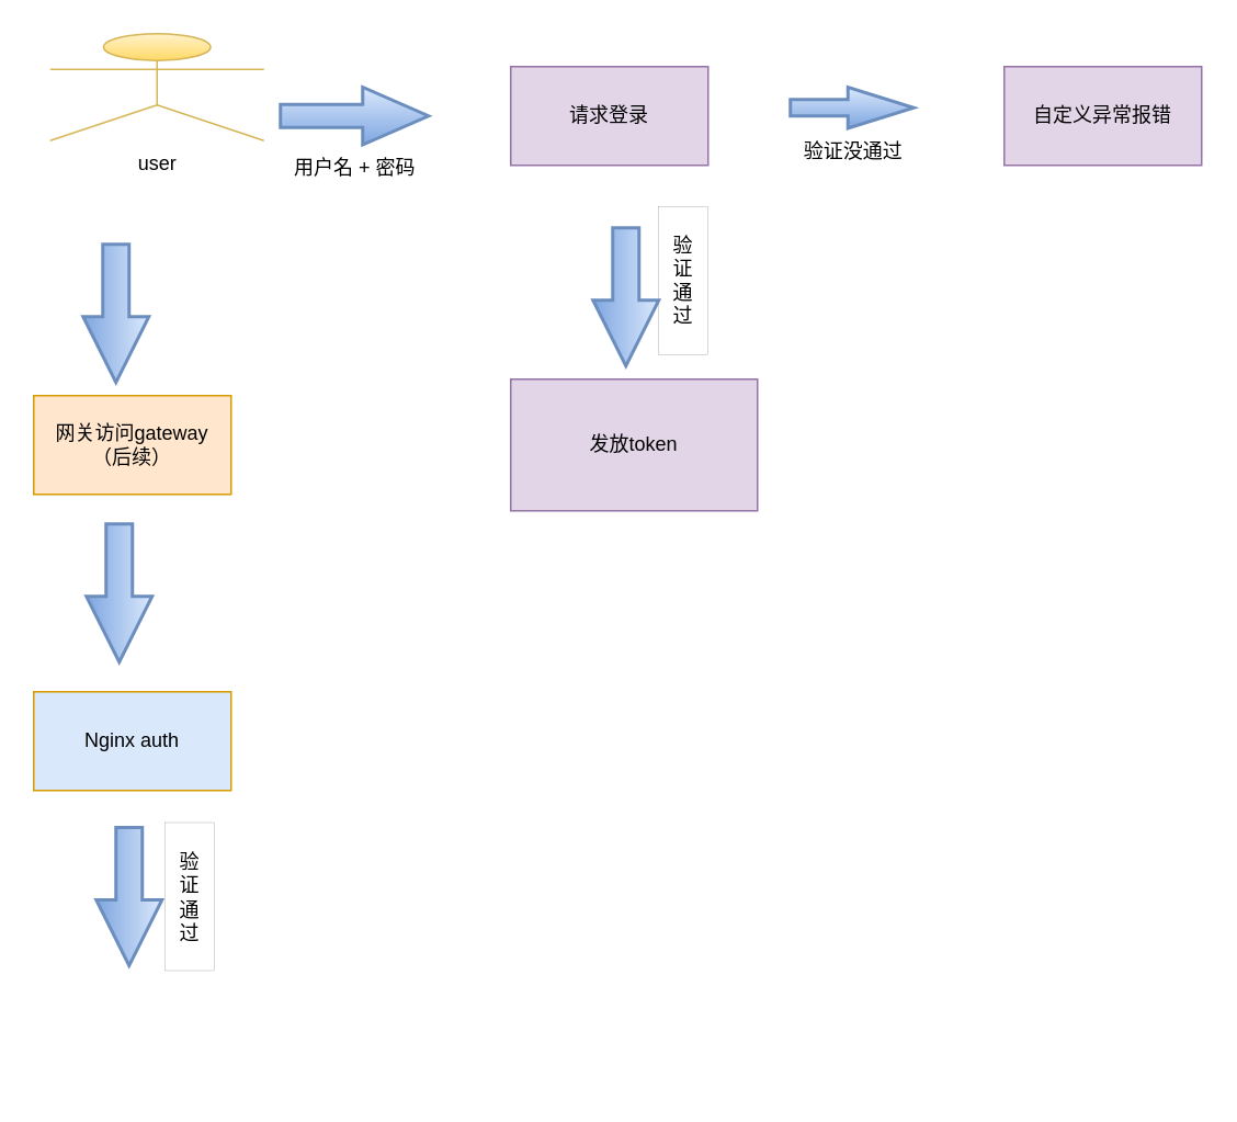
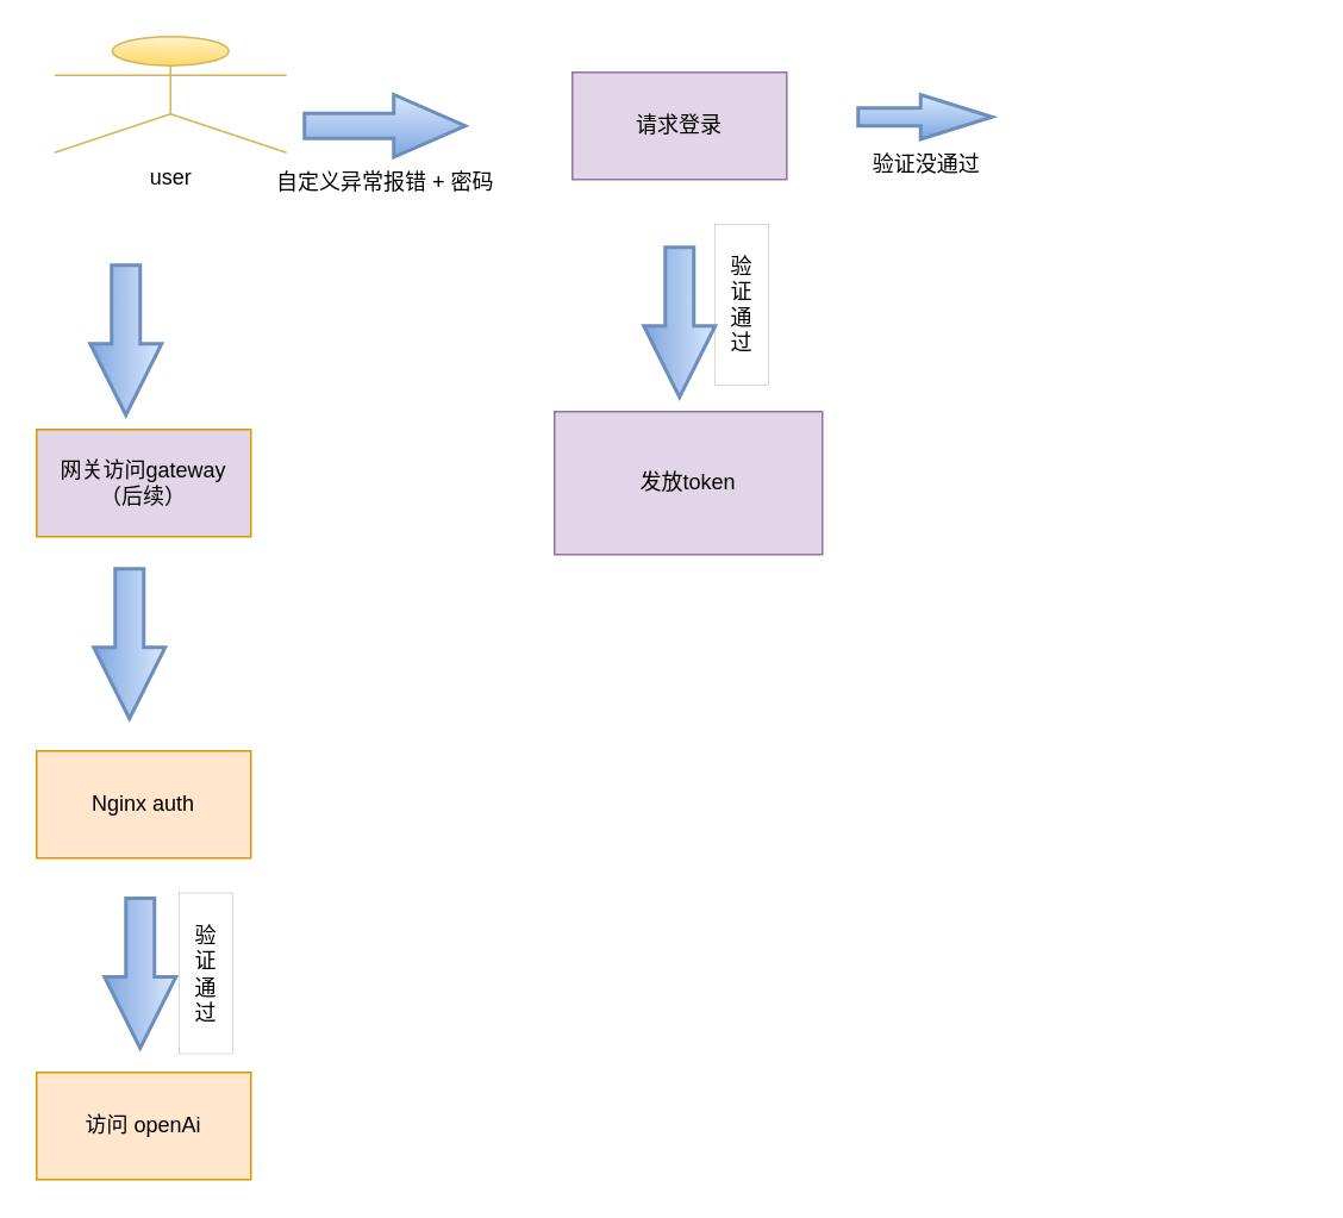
- <mxCell id="4" value="请求登录" style="rounded=0;whiteSpace=wrap;html=1;fillColor=#e1d5e7;strokeColor=#9673a6;" vertex="1" parent="1"><mxGeometry x="310" y="40" width="120" height="60" as="geometry" /></mxCell>
+ <mxCell id="4" value="请求登录" style="rounded=0;whiteSpace=wrap;html=1;fillColor=#e1d5e7;strokeColor=#9673a6;" vertex="1" parent="1"><mxGeometry x="320" y="40" width="120" height="60" as="geometry" /></mxCell>
- <mxCell id="6" value="自定义异常报错" style="rounded=0;whiteSpace=wrap;html=1;fillColor=#e1d5e7;strokeColor=#9673a6;" vertex="1" parent="1"><mxGeometry x="610" y="40" width="120" height="60" as="geometry" /></mxCell>
- <mxCell id="3" value="用户名 + 密码" style="verticalLabelPosition=bottom;verticalAlign=top;html=1;strokeWidth=2;shape=mxgraph.arrows2.arrow;dy=0.6;dx=40;notch=0;fillColor=#dae8fc;gradientColor=#7ea6e0;strokeColor=#6c8ebf;" vertex="1" parent="1"><mxGeometry x="170" y="52.5" width="90" height="35" as="geometry" /></mxCell>
+ <mxCell id="3" value="自定义异常报错 + 密码" style="verticalLabelPosition=bottom;verticalAlign=top;html=1;strokeWidth=2;shape=mxgraph.arrows2.arrow;dy=0.6;dx=40;notch=0;fillColor=#dae8fc;gradientColor=#7ea6e0;strokeColor=#6c8ebf;" vertex="1" parent="1"><mxGeometry x="170" y="52.5" width="90" height="35" as="geometry" /></mxCell>
- <mxCell id="11" value="&lt;div&gt;网关访问gateway&lt;/div&gt;（后续）" style="rounded=0;whiteSpace=wrap;html=1;fillColor=#ffe6cc;strokeColor=#d79b00;" vertex="1" parent="1"><mxGeometry x="20" y="240" width="120" height="60" as="geometry" /></mxCell>
+ <mxCell id="11" value="&lt;div&gt;网关访问gateway&lt;/div&gt;（后续）" style="rounded=0;whiteSpace=wrap;html=1;fillColor=#e1d5e7;strokeColor=#d79b00;" vertex="1" parent="1"><mxGeometry x="20" y="240" width="120" height="60" as="geometry" /></mxCell>
- <mxCell id="13" value="Nginx auth" style="rounded=0;whiteSpace=wrap;html=1;fillColor=#dae8fc;strokeColor=#d79b00;" vertex="1" parent="1"><mxGeometry x="20" y="420" width="120" height="60" as="geometry" /></mxCell>
+ <mxCell id="13" value="Nginx auth" style="rounded=0;whiteSpace=wrap;html=1;fillColor=#ffe6cc;strokeColor=#d79b00;" vertex="1" parent="1"><mxGeometry x="20" y="420" width="120" height="60" as="geometry" /></mxCell>
+ <mxCell id="15" value="访问 openAi" style="rounded=0;whiteSpace=wrap;html=1;fillColor=#ffe6cc;strokeColor=#d79b00;" vertex="1" parent="1"><mxGeometry x="20" y="600" width="120" height="60" as="geometry" /></mxCell>
